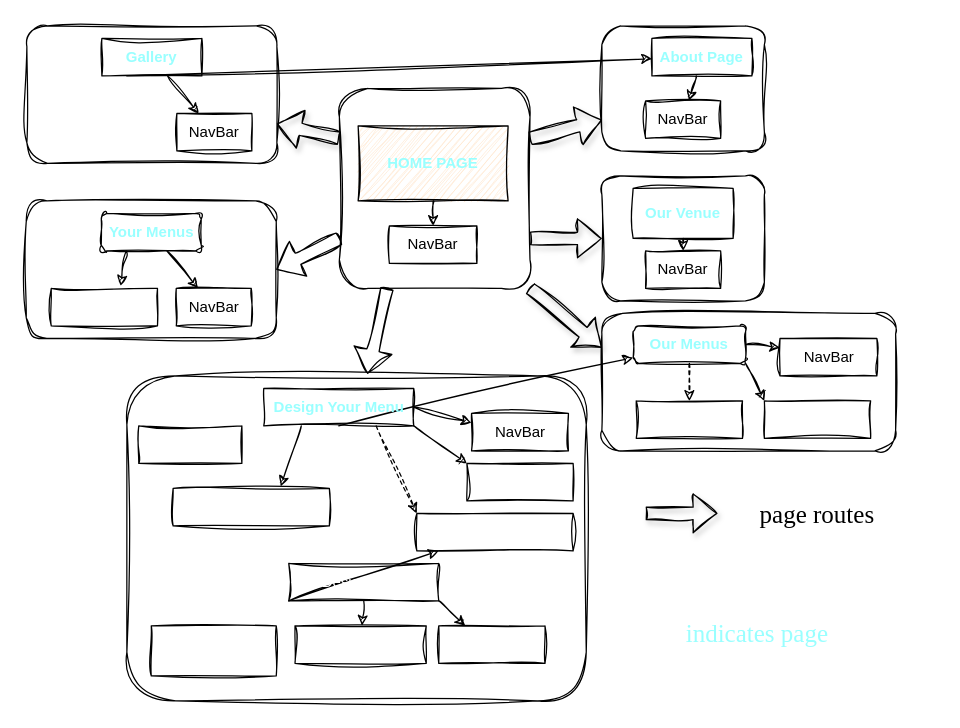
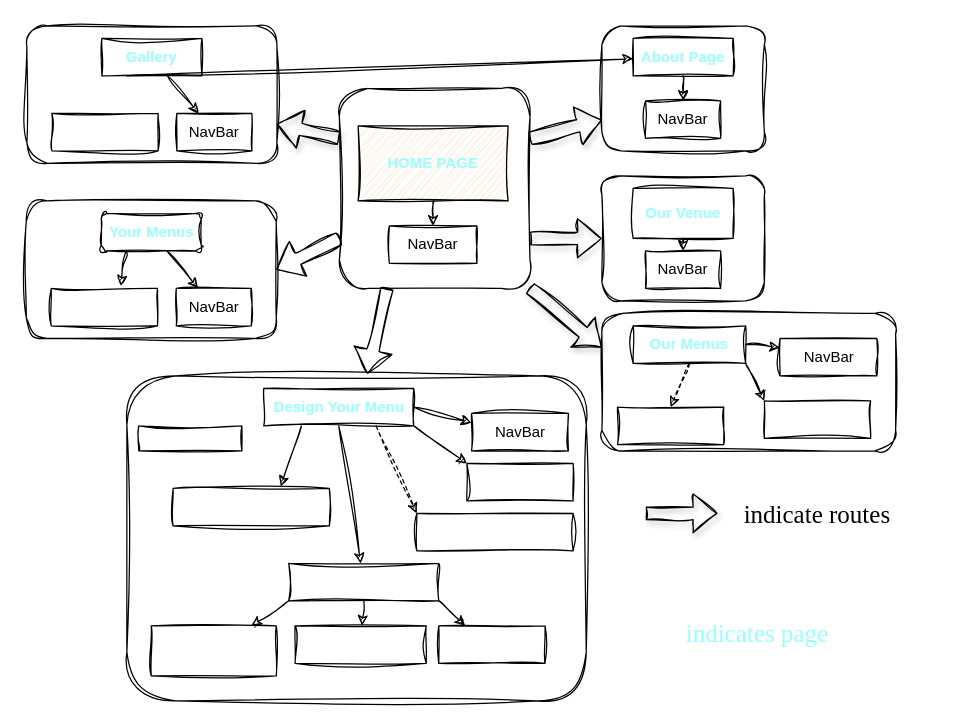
- <mxCell id="14" value="&lt;b&gt;&lt;font color=&quot;#99ffff&quot;&gt;About Page&lt;/font&gt;&lt;/b&gt;" style="whiteSpace=wrap;html=1;rounded=0;fillColor=none;sketch=1;curveFitting=1;jiggle=2;" vertex="1" parent="1"><mxGeometry x="521" y="30" width="80" height="30" as="geometry" /></mxCell>
+ <mxCell id="14" value="&lt;b&gt;&lt;font color=&quot;#99ffff&quot;&gt;About Page&lt;/font&gt;&lt;/b&gt;" style="whiteSpace=wrap;html=1;rounded=0;fillColor=none;sketch=1;curveFitting=1;jiggle=2;" vertex="1" parent="1"><mxGeometry x="506" y="30" width="80" height="30" as="geometry" /></mxCell>
+ <mxCell id="33" value="&lt;font style=&quot;&quot; color=&quot;#ffffff&quot;&gt;ImageGallery&lt;/font&gt;" style="whiteSpace=wrap;html=1;rounded=0;fontColor=#99FFFF;fillColor=none;sketch=1;curveFitting=1;jiggle=2;" vertex="1" parent="1"><mxGeometry x="41" y="90" width="85" height="30" as="geometry" /></mxCell>
- <mxCell id="24" value="&lt;b&gt;&lt;font color=&quot;#99ffff&quot;&gt;Our Menus&lt;/font&gt;&lt;/b&gt;" style="whiteSpace=wrap;html=1;fillColor=none;sketch=1;curveFitting=1;jiggle=2;rounded=1;" vertex="1" parent="1"><mxGeometry x="506" y="260" width="90" height="30" as="geometry" /></mxCell>
+ <mxCell id="24" value="&lt;b&gt;&lt;font color=&quot;#99ffff&quot;&gt;Our Menus&lt;/font&gt;&lt;/b&gt;" style="whiteSpace=wrap;html=1;rounded=0;fillColor=none;sketch=1;curveFitting=1;jiggle=2;" vertex="1" parent="1"><mxGeometry x="506" y="260" width="90" height="30" as="geometry" /></mxCell>
- <mxCell id="39" style="edgeStyle=none;sketch=1;hachureGap=4;jiggle=2;curveFitting=1;html=1;exitX=0.5;exitY=1;exitDx=0;exitDy=0;fontFamily=Architects Daughter;fontSource=https%3A%2F%2Ffonts.googleapis.com%2Fcss%3Ffamily%3DArchitects%2BDaughter;fontSize=16;" edge="1" parent="1" source="40" target="24"><mxGeometry relative="1" as="geometry" /></mxCell>
+ <mxCell id="39" style="edgeStyle=none;sketch=1;hachureGap=4;jiggle=2;curveFitting=1;html=1;exitX=0.5;exitY=1;exitDx=0;exitDy=0;fontFamily=Architects Daughter;fontSource=https%3A%2F%2Ffonts.googleapis.com%2Fcss%3Ffamily%3DArchitects%2BDaughter;fontSize=16;" edge="1" parent="1" source="40" target="51"><mxGeometry relative="1" as="geometry" /></mxCell>
- <mxCell id="25" value="&lt;font style=&quot;&quot; color=&quot;#ffffff&quot;&gt;MenuNavBar&lt;/font&gt;" style="whiteSpace=wrap;html=1;rounded=0;fontColor=#99FFFF;fillColor=none;sketch=1;curveFitting=1;jiggle=2;" vertex="1" parent="1"><mxGeometry x="508.5" y="320" width="85" height="30" as="geometry" /></mxCell>
+ <mxCell id="25" value="&lt;font style=&quot;&quot; color=&quot;#ffffff&quot;&gt;MenuNavBar&lt;/font&gt;" style="whiteSpace=wrap;html=1;rounded=0;fontColor=#99FFFF;fillColor=none;sketch=1;curveFitting=1;jiggle=2;" vertex="1" parent="1"><mxGeometry x="493.5" y="325" width="85" height="30" as="geometry" /></mxCell>
- <mxCell id="45" value="&lt;font color=&quot;#ffffff&quot;&gt;SaveMenu&lt;/font&gt;" style="whiteSpace=wrap;html=1;rounded=0;fontColor=#99FFFF;fillColor=none;sketch=1;curveFitting=1;jiggle=2;" vertex="1" parent="1"><mxGeometry x="110.5" y="340" width="82.5" height="30" as="geometry" /></mxCell>
+ <mxCell id="45" value="&lt;font color=&quot;#ffffff&quot;&gt;SaveMenu&lt;/font&gt;" style="whiteSpace=wrap;html=1;rounded=0;fontColor=#99FFFF;fillColor=none;sketch=1;curveFitting=1;jiggle=2;" vertex="1" parent="1"><mxGeometry x="110.5" y="340" width="82.5" height="20" as="geometry" /></mxCell>
- <mxCell id="60" value="page routes" style="text;html=1;strokeColor=none;fillColor=none;align=center;verticalAlign=middle;whiteSpace=wrap;rounded=0;sketch=1;hachureGap=4;jiggle=2;curveFitting=1;fontFamily=Verdana;fontSize=20;" vertex="1" parent="1"><mxGeometry x="561" y="390" width="185" height="40" as="geometry" /></mxCell>
+ <mxCell id="60" value="indicate routes" style="text;html=1;strokeColor=none;fillColor=none;align=center;verticalAlign=middle;whiteSpace=wrap;rounded=0;sketch=1;hachureGap=4;jiggle=2;curveFitting=1;fontFamily=Verdana;fontSize=20;" vertex="1" parent="1"><mxGeometry x="561" y="390" width="185" height="40" as="geometry" /></mxCell>
- <mxCell id="48" style="edgeStyle=none;sketch=1;hachureGap=4;jiggle=2;curveFitting=1;html=1;exitX=0;exitY=1;exitDx=0;exitDy=0;fontFamily=Architects Daughter;fontSource=https%3A%2F%2Ffonts.googleapis.com%2Fcss%3Ffamily%3DArchitects%2BDaughter;fontSize=16;" edge="1" parent="1" source="51" target="41"><mxGeometry relative="1" as="geometry" /></mxCell>
+ <mxCell id="48" style="edgeStyle=none;sketch=1;hachureGap=4;jiggle=2;curveFitting=1;html=1;exitX=0;exitY=1;exitDx=0;exitDy=0;fontFamily=Architects Daughter;fontSource=https%3A%2F%2Ffonts.googleapis.com%2Fcss%3Ffamily%3DArchitects%2BDaughter;fontSize=16;" edge="1" parent="1" source="51" target="47"><mxGeometry relative="1" as="geometry" /></mxCell>
